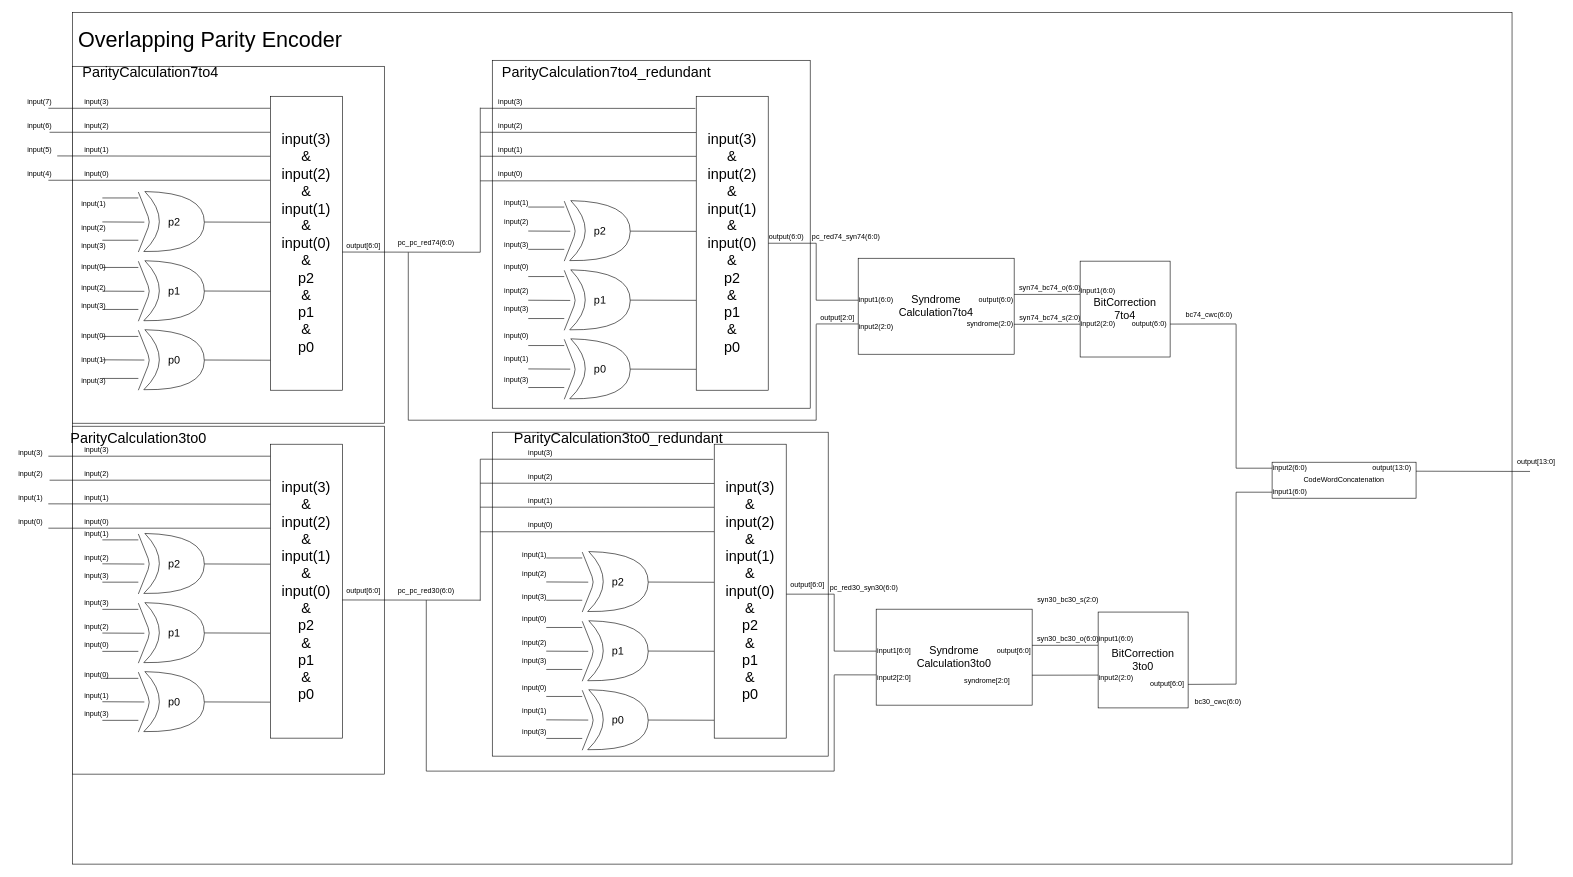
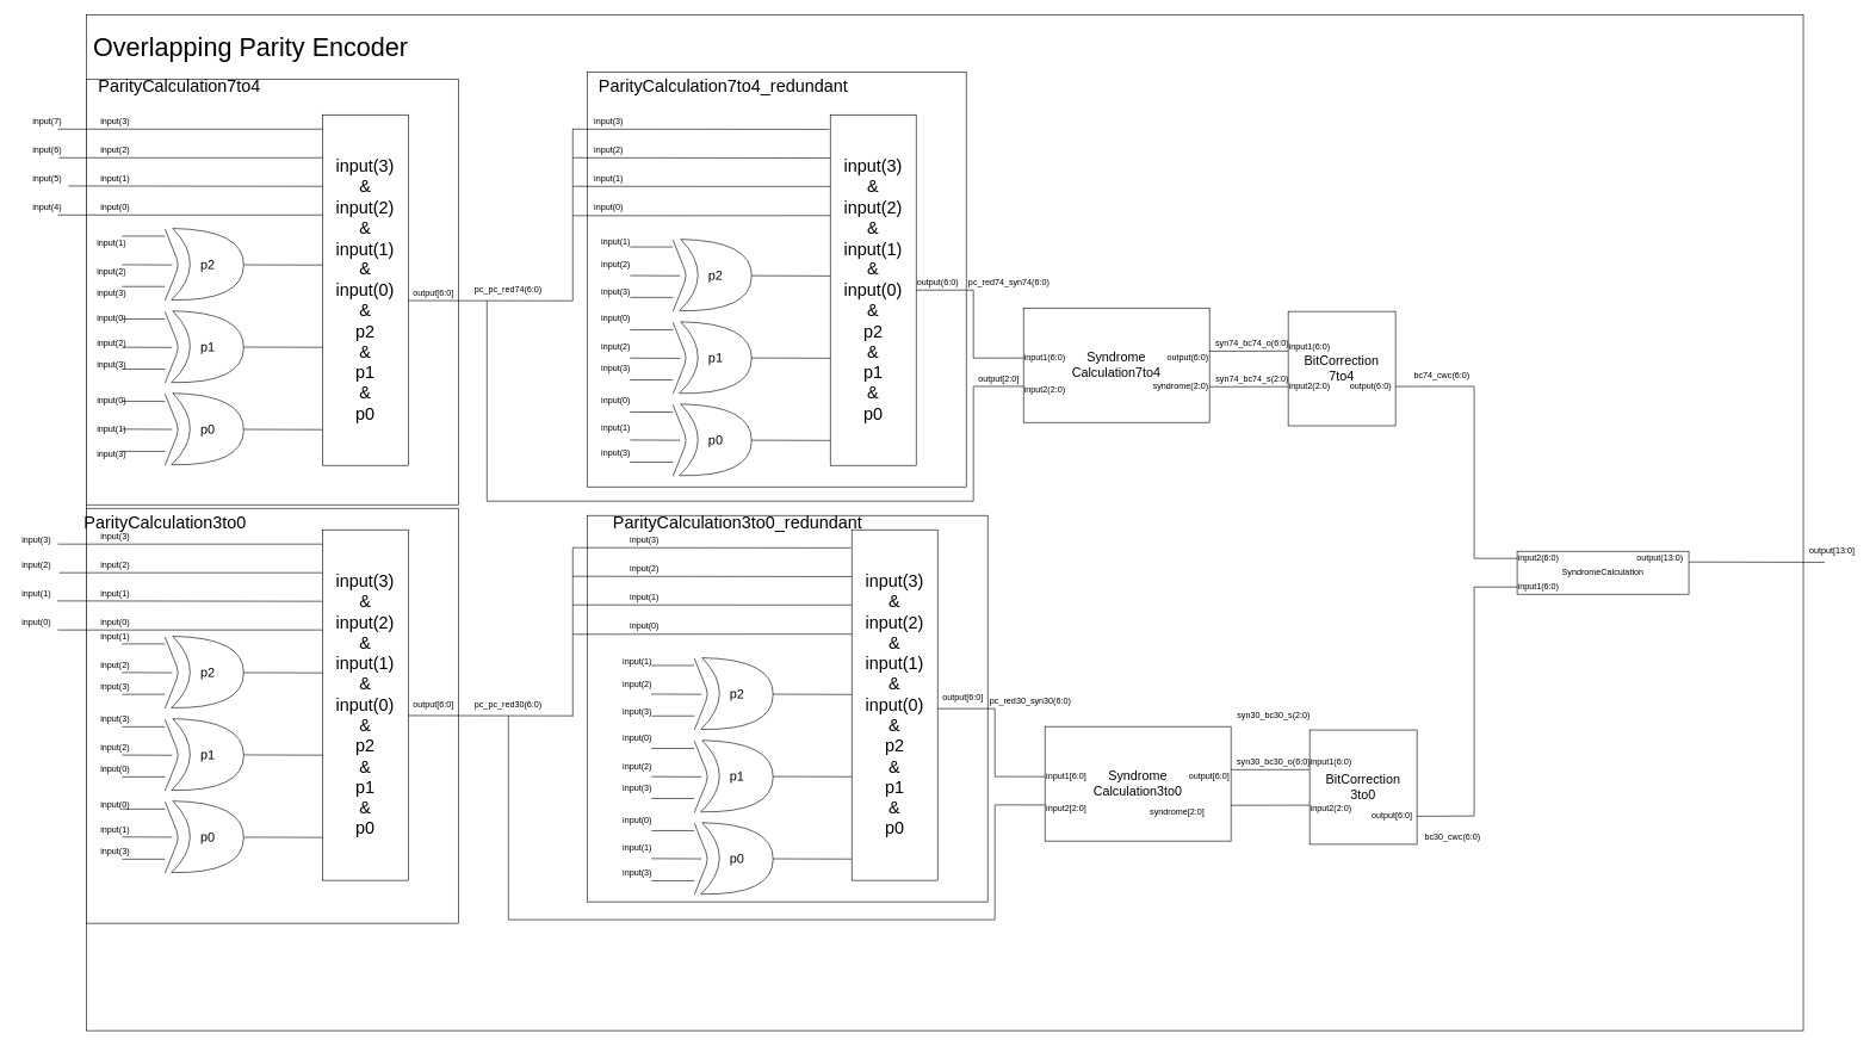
- <mxCell id="126" value="CodeWordConcatenation" style="rounded=0;whiteSpace=wrap;html=1;" vertex="1" parent="1"><mxGeometry x="2120" y="770" width="240" height="60" as="geometry" /></mxCell>
+ <mxCell id="126" value="SyndromeCalculation" style="rounded=0;whiteSpace=wrap;html=1;" vertex="1" parent="1"><mxGeometry x="2120" y="770" width="240" height="60" as="geometry" /></mxCell>
